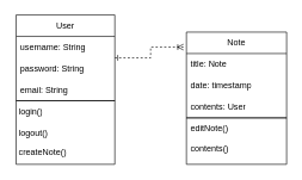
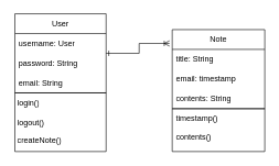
- <mxCell id="4" value="username: String" style="text;strokeColor=none;fillColor=none;align=left;verticalAlign=middle;spacingLeft=4;spacingRight=4;overflow=hidden;points=[[0,0.5],[1,0.5]];portConstraint=eastwest;rotatable=0;whiteSpace=wrap;html=1;" vertex="1" parent="3"><mxGeometry y="30" width="138" height="30" as="geometry" /></mxCell>
+ <mxCell id="4" value="username: User" style="text;strokeColor=none;fillColor=none;align=left;verticalAlign=middle;spacingLeft=4;spacingRight=4;overflow=hidden;points=[[0,0.5],[1,0.5]];portConstraint=eastwest;rotatable=0;whiteSpace=wrap;html=1;" vertex="1" parent="3"><mxGeometry y="30" width="138" height="30" as="geometry" /></mxCell>
- <mxCell id="2" value="" style="edgeStyle=orthogonalEdgeStyle;rounded=0;orthogonalLoop=1;jettySize=auto;html=1;entryX=-0.029;entryY=0.175;entryDx=0;entryDy=0;entryPerimeter=0;endArrow=ERoneToMany;endFill=0;strokeColor=default;startArrow=ERone;startFill=0;dashed=1;" edge="1" parent="1" source="3" target="7"><mxGeometry relative="1" as="geometry" /></mxCell>
+ <mxCell id="2" value="" style="edgeStyle=orthogonalEdgeStyle;rounded=0;orthogonalLoop=1;jettySize=auto;html=1;entryX=-0.029;entryY=0.175;entryDx=0;entryDy=0;entryPerimeter=0;endArrow=ERoneToMany;endFill=0;strokeColor=default;startArrow=ERone;startFill=0;" edge="1" parent="1" source="3" target="7"><mxGeometry relative="1" as="geometry" /></mxCell>
- <mxCell id="8" value="title: Note" style="text;strokeColor=none;fillColor=none;align=left;verticalAlign=middle;spacingLeft=4;spacingRight=4;overflow=hidden;points=[[0,0.5],[1,0.5]];portConstraint=eastwest;rotatable=0;whiteSpace=wrap;html=1;" vertex="1" parent="7"><mxGeometry y="30" width="140" height="30" as="geometry" /></mxCell>
+ <mxCell id="8" value="title: String" style="text;strokeColor=none;fillColor=none;align=left;verticalAlign=middle;spacingLeft=4;spacingRight=4;overflow=hidden;points=[[0,0.5],[1,0.5]];portConstraint=eastwest;rotatable=0;whiteSpace=wrap;html=1;" vertex="1" parent="7"><mxGeometry y="30" width="140" height="30" as="geometry" /></mxCell>
- <mxCell id="9" value="date: timestamp" style="text;strokeColor=none;fillColor=none;align=left;verticalAlign=middle;spacingLeft=4;spacingRight=4;overflow=hidden;points=[[0,0.5],[1,0.5]];portConstraint=eastwest;rotatable=0;whiteSpace=wrap;html=1;" vertex="1" parent="7"><mxGeometry y="60" width="140" height="30" as="geometry" /></mxCell>
+ <mxCell id="9" value="email: timestamp" style="text;strokeColor=none;fillColor=none;align=left;verticalAlign=middle;spacingLeft=4;spacingRight=4;overflow=hidden;points=[[0,0.5],[1,0.5]];portConstraint=eastwest;rotatable=0;whiteSpace=wrap;html=1;" vertex="1" parent="7"><mxGeometry y="60" width="140" height="30" as="geometry" /></mxCell>
- <mxCell id="10" value="contents: User" style="text;strokeColor=none;fillColor=none;align=left;verticalAlign=middle;spacingLeft=4;spacingRight=4;overflow=hidden;points=[[0,0.5],[1,0.5]];portConstraint=eastwest;rotatable=0;whiteSpace=wrap;html=1;" vertex="1" parent="7"><mxGeometry y="90" width="140" height="30" as="geometry" /></mxCell>
+ <mxCell id="10" value="contents: String" style="text;strokeColor=none;fillColor=none;align=left;verticalAlign=middle;spacingLeft=4;spacingRight=4;overflow=hidden;points=[[0,0.5],[1,0.5]];portConstraint=eastwest;rotatable=0;whiteSpace=wrap;html=1;" vertex="1" parent="7"><mxGeometry y="90" width="140" height="30" as="geometry" /></mxCell>
- <mxCell id="16" value="editNote()" style="text;strokeColor=none;fillColor=none;align=left;verticalAlign=middle;spacingLeft=4;spacingRight=4;overflow=hidden;points=[[0,0.5],[1,0.5]];portConstraint=eastwest;rotatable=0;whiteSpace=wrap;html=1;" vertex="1" parent="15"><mxGeometry width="140" height="30" as="geometry" /></mxCell>
+ <mxCell id="16" value="timestamp()" style="text;strokeColor=none;fillColor=none;align=left;verticalAlign=middle;spacingLeft=4;spacingRight=4;overflow=hidden;points=[[0,0.5],[1,0.5]];portConstraint=eastwest;rotatable=0;whiteSpace=wrap;html=1;" vertex="1" parent="15"><mxGeometry width="140" height="30" as="geometry" /></mxCell>
